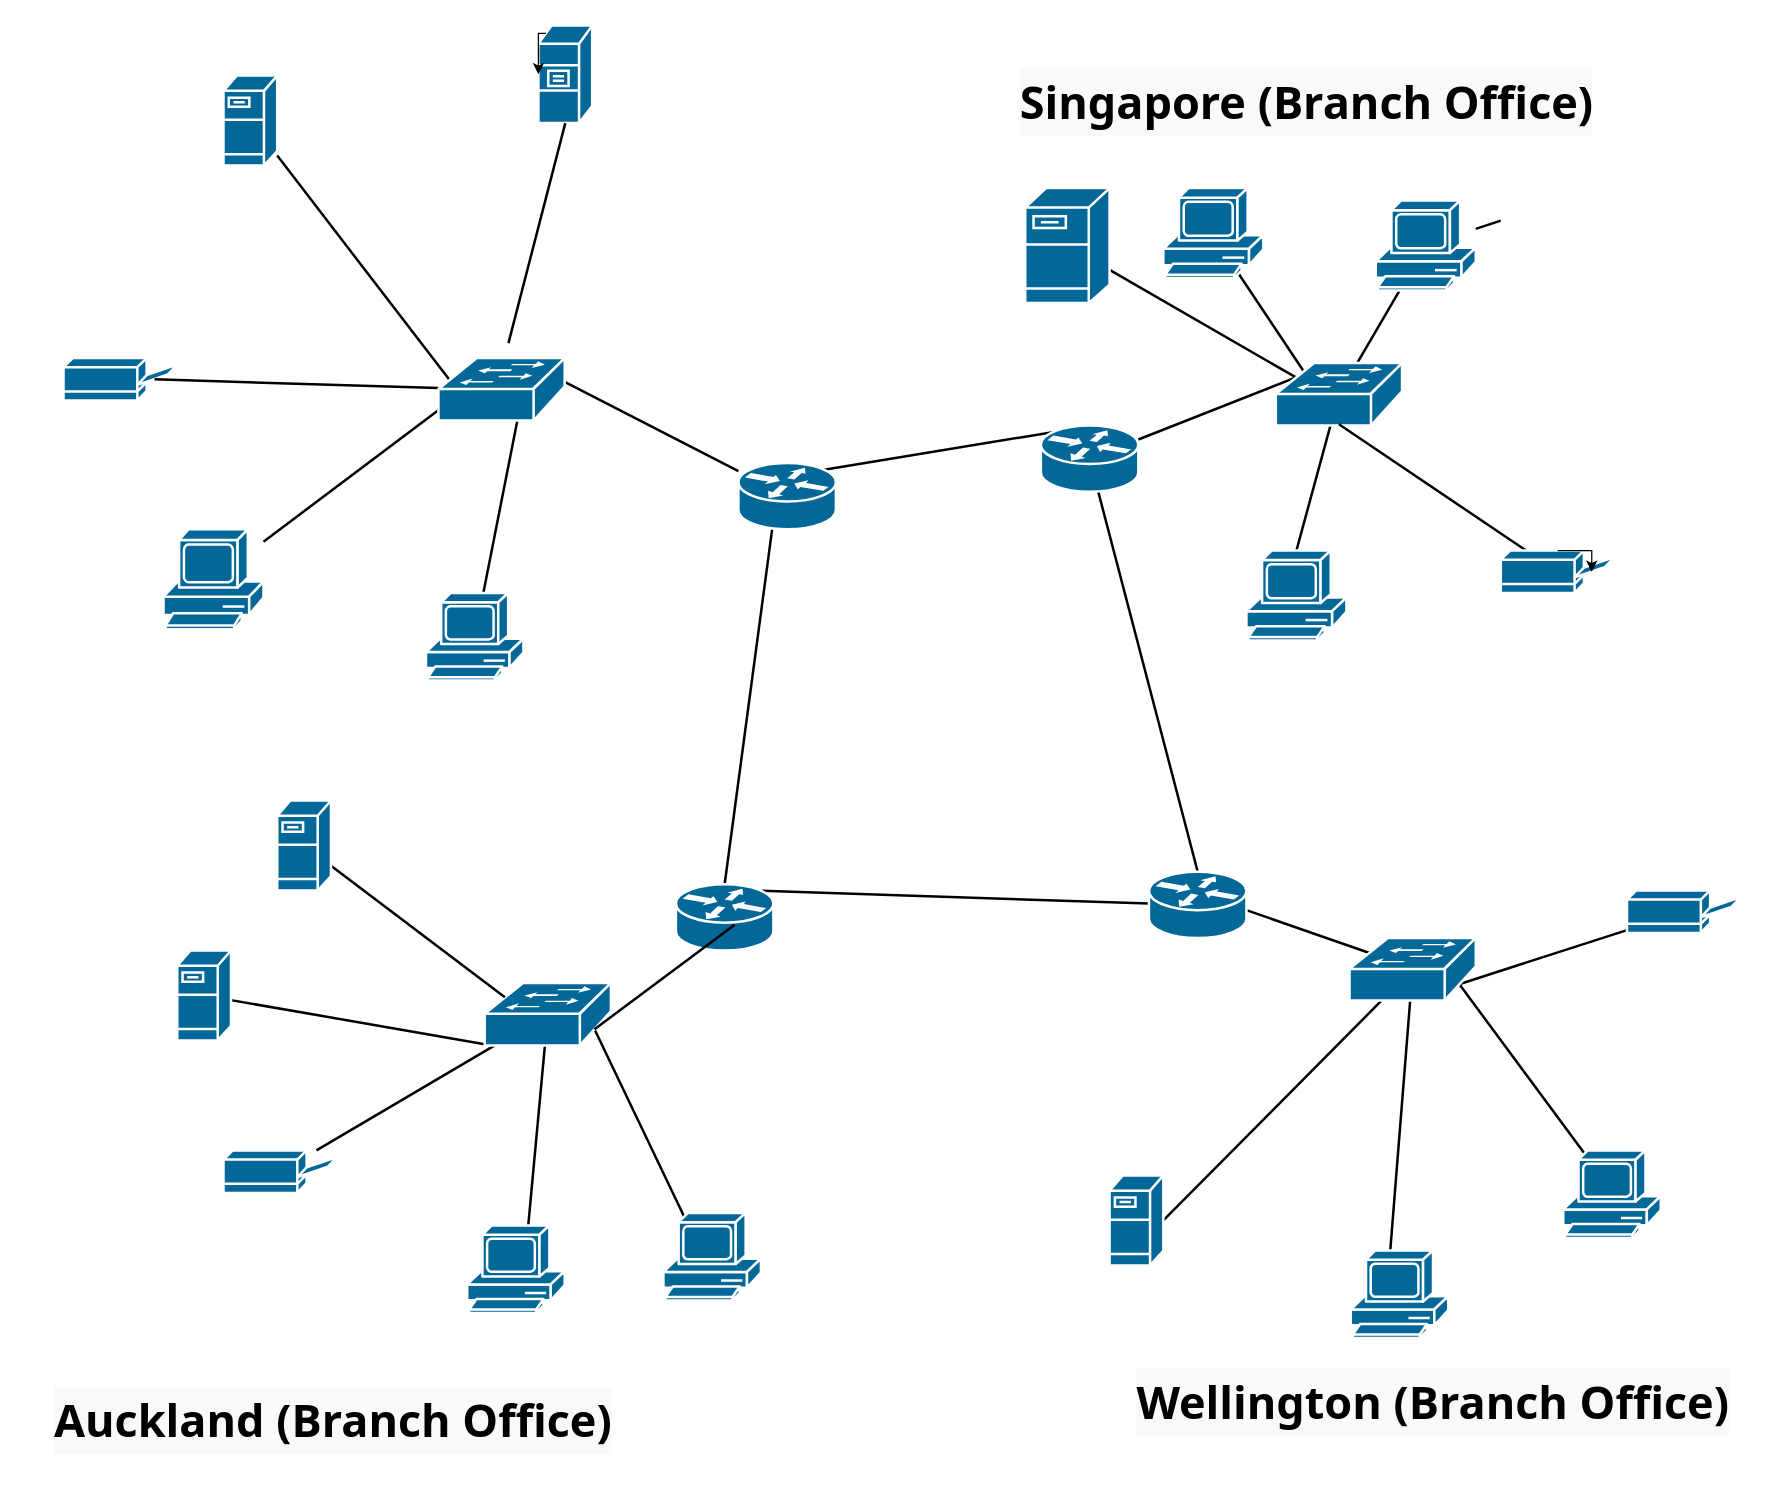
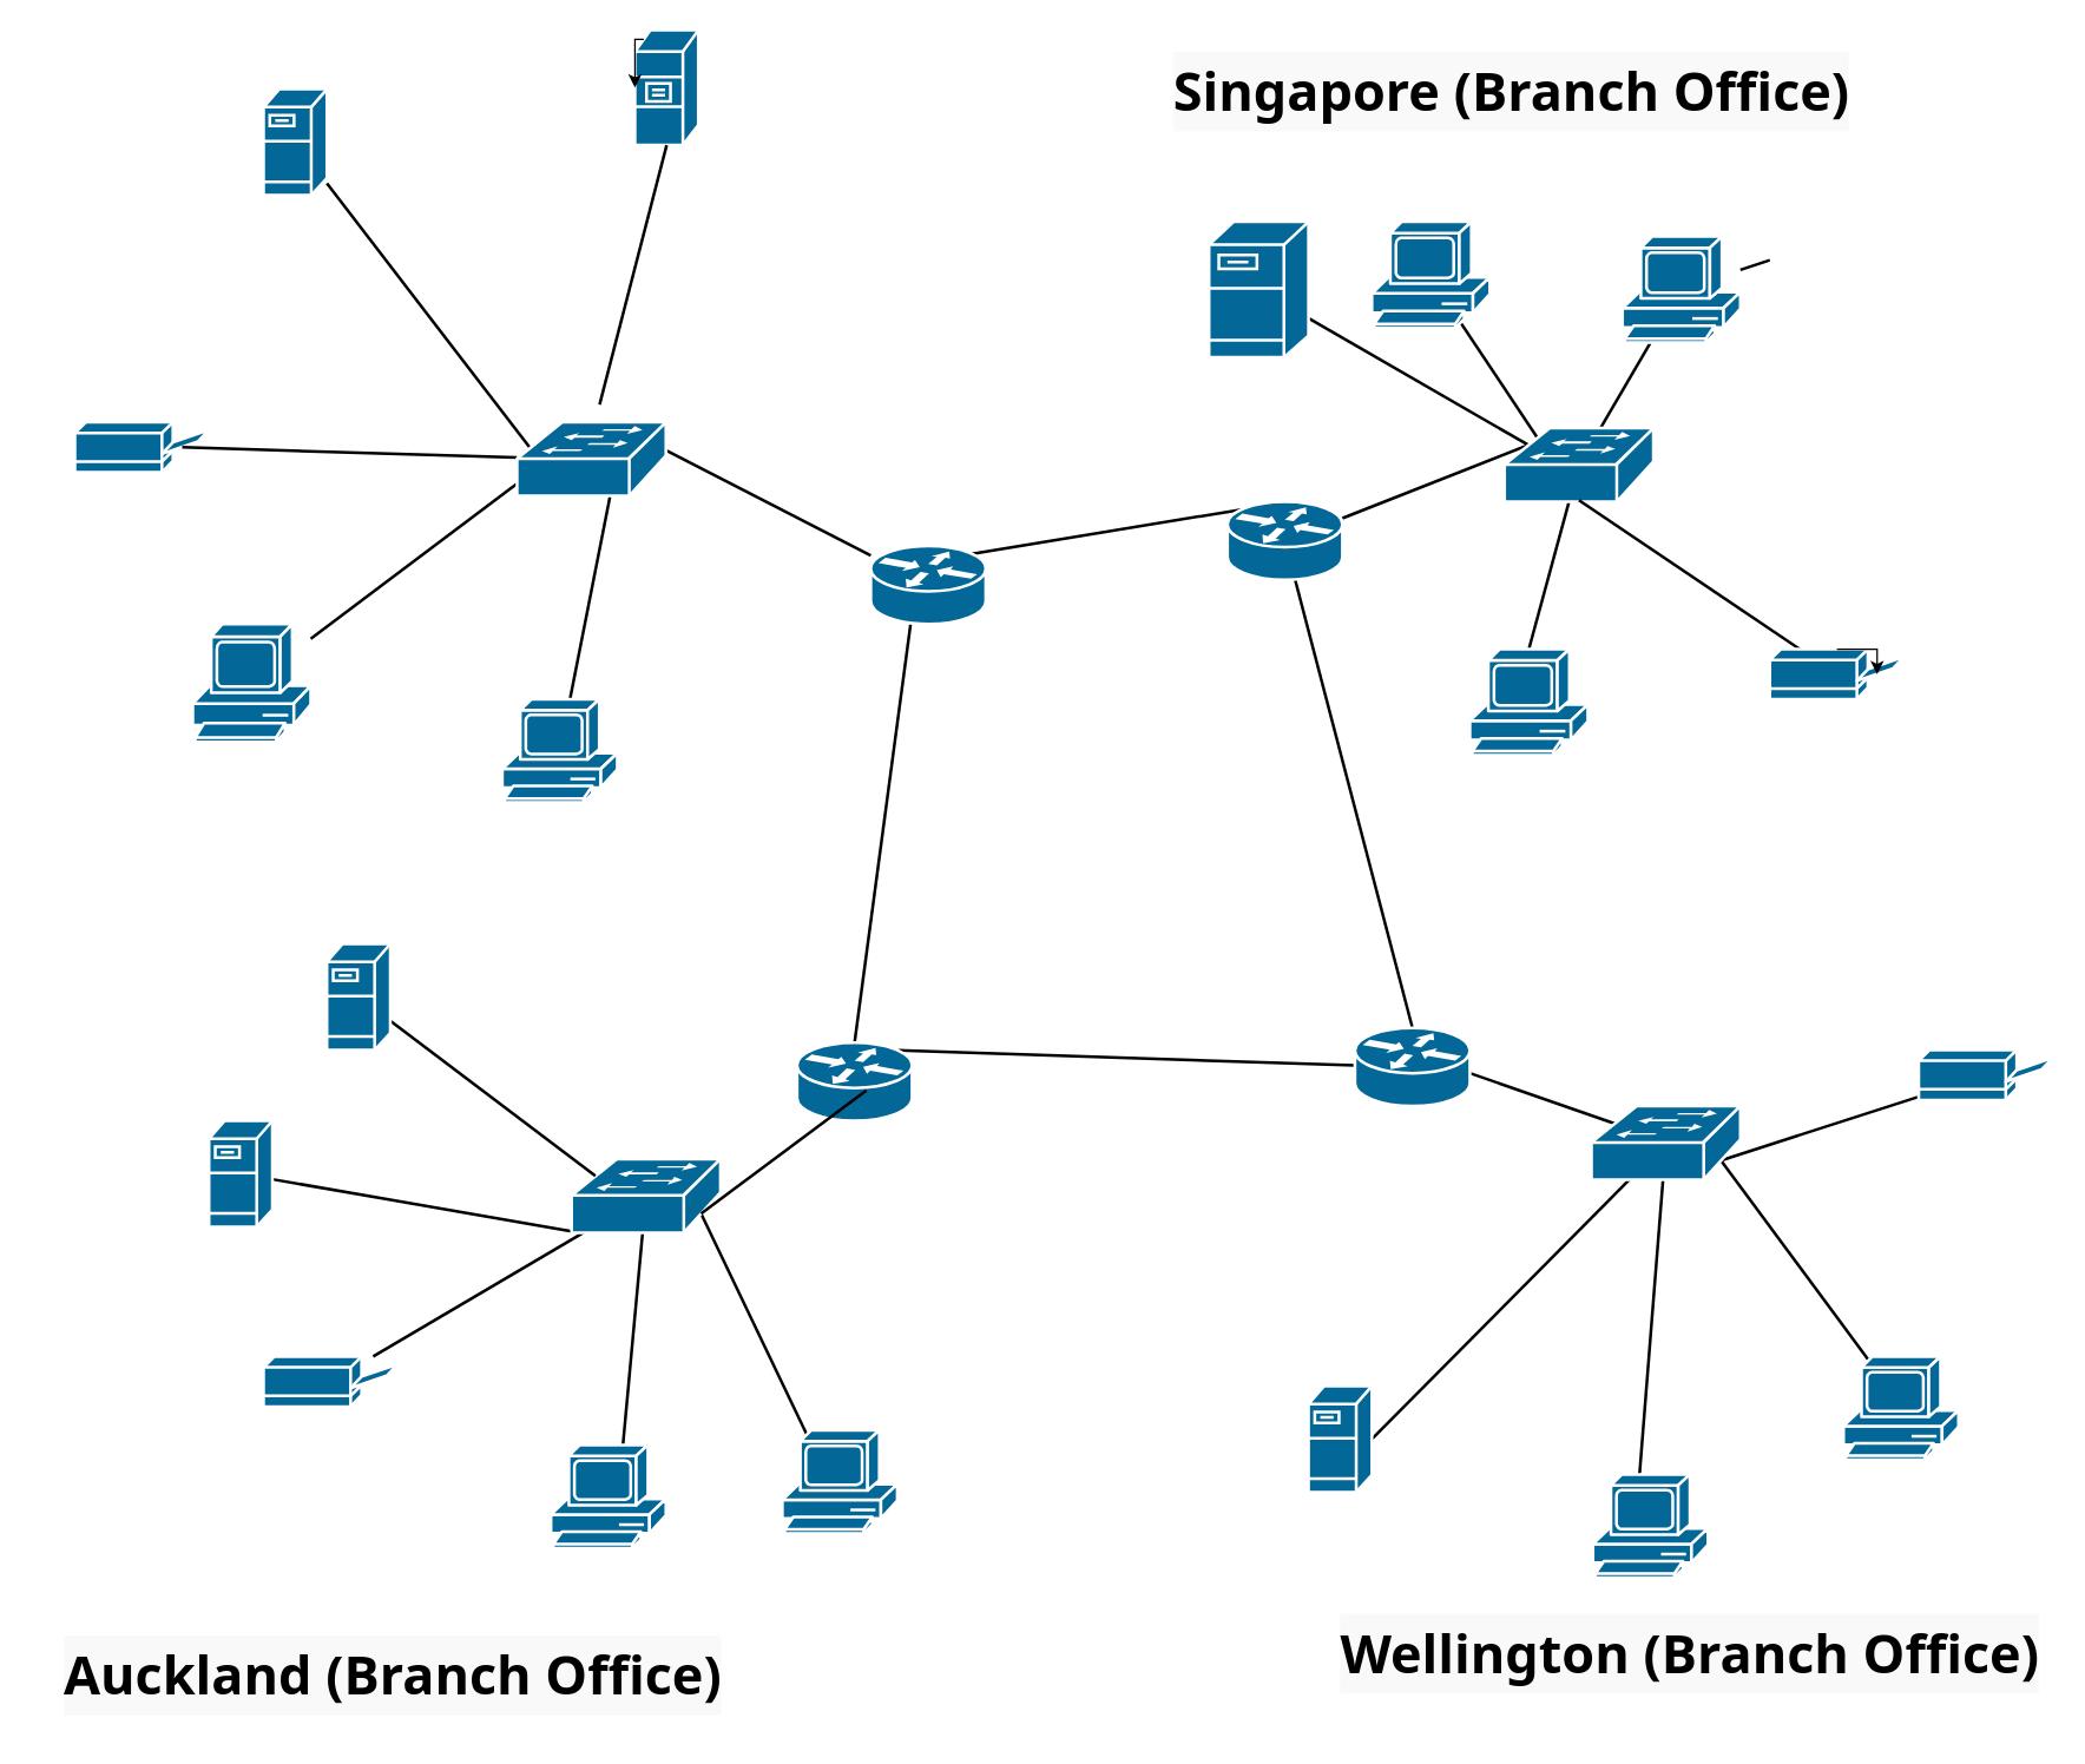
- <mxCell id="61" value="&lt;h4 style=&quot;box-sizing: border-box; border-width: 0px; border-style: solid; border-color: hsl(var(--border)); border-image: initial; --tw-border-spacing-x: 0; --tw-border-spacing-y: 0; --tw-translate-x: 0; --tw-translate-y: 0; --tw-rotate: 0; --tw-skew-x: 0; --tw-skew-y: 0; --tw-scale-x: 1; --tw-scale-y: 1; --tw-pan-x: ; --tw-pan-y: ; --tw-pinch-zoom: ; --tw-scroll-snap-strictness: proximity; --tw-gradient-from-position: ; --tw-gradient-via-position: ; --tw-gradient-to-position: ; --tw-ordinal: ; --tw-slashed-zero: ; --tw-numeric-figure: ; --tw-numeric-spacing: ; --tw-numeric-fraction: ; --tw-ring-inset: ; --tw-ring-offset-width: 0px; --tw-ring-offset-color: #fff; --tw-ring-color: rgba(59,130,246,.5); --tw-ring-offset-shadow: 0 0 #0000; --tw-ring-shadow: 0 0 #0000; --tw-shadow: 0 0 #0000; --tw-shadow-colored: 0 0 #0000; --tw-blur: ; --tw-brightness: ; --tw-contrast: ; --tw-grayscale: ; --tw-hue-rotate: ; --tw-invert: ; --tw-saturate: ; --tw-sepia: ; --tw-drop-shadow: ; --tw-backdrop-blur: ; --tw-backdrop-brightness: ; --tw-backdrop-contrast: ; --tw-backdrop-grayscale: ; --tw-backdrop-hue-rotate: ; --tw-backdrop-invert: ; --tw-backdrop-opacity: ; --tw-backdrop-saturate: ; --tw-backdrop-sepia: ; margin: 1.5em 0px 0.5em; color: var(--tw-prose-headings); line-height: 1.5; font-family: __Inter_d65c78, __Inter_Fallback_d65c78, ui-sans-serif, system-ui, sans-serif, &amp;quot;Apple Color Emoji&amp;quot;, &amp;quot;Segoe UI Emoji&amp;quot;, &amp;quot;Segoe UI Symbol&amp;quot;, &amp;quot;Noto Color Emoji&amp;quot;; text-align: start; background-color: rgba(244, 244, 245, 0.5);&quot;&gt;&lt;font style=&quot;font-size: 36px;&quot;&gt;Singapore (Branch Office)&lt;/font&gt;&lt;/h4&gt;" style="text;html=1;align=center;verticalAlign=middle;whiteSpace=wrap;rounded=0;" vertex="1" parent="1"><mxGeometry x="799" y="30" width="492" height="90" as="geometry" /></mxCell>
+ <mxCell id="61" value="&lt;h4 style=&quot;box-sizing: border-box; border-width: 0px; border-style: solid; border-color: hsl(var(--border)); border-image: initial; --tw-border-spacing-x: 0; --tw-border-spacing-y: 0; --tw-translate-x: 0; --tw-translate-y: 0; --tw-rotate: 0; --tw-skew-x: 0; --tw-skew-y: 0; --tw-scale-x: 1; --tw-scale-y: 1; --tw-pan-x: ; --tw-pan-y: ; --tw-pinch-zoom: ; --tw-scroll-snap-strictness: proximity; --tw-gradient-from-position: ; --tw-gradient-via-position: ; --tw-gradient-to-position: ; --tw-ordinal: ; --tw-slashed-zero: ; --tw-numeric-figure: ; --tw-numeric-spacing: ; --tw-numeric-fraction: ; --tw-ring-inset: ; --tw-ring-offset-width: 0px; --tw-ring-offset-color: #fff; --tw-ring-color: rgba(59,130,246,.5); --tw-ring-offset-shadow: 0 0 #0000; --tw-ring-shadow: 0 0 #0000; --tw-shadow: 0 0 #0000; --tw-shadow-colored: 0 0 #0000; --tw-blur: ; --tw-brightness: ; --tw-contrast: ; --tw-grayscale: ; --tw-hue-rotate: ; --tw-invert: ; --tw-saturate: ; --tw-sepia: ; --tw-drop-shadow: ; --tw-backdrop-blur: ; --tw-backdrop-brightness: ; --tw-backdrop-contrast: ; --tw-backdrop-grayscale: ; --tw-backdrop-hue-rotate: ; --tw-backdrop-invert: ; --tw-backdrop-opacity: ; --tw-backdrop-saturate: ; --tw-backdrop-sepia: ; margin: 1.5em 0px 0.5em; color: var(--tw-prose-headings); line-height: 1.5; font-family: __Inter_d65c78, __Inter_Fallback_d65c78, ui-sans-serif, system-ui, sans-serif, &amp;quot;Apple Color Emoji&amp;quot;, &amp;quot;Segoe UI Emoji&amp;quot;, &amp;quot;Segoe UI Symbol&amp;quot;, &amp;quot;Noto Color Emoji&amp;quot;; text-align: start; background-color: rgba(244, 244, 245, 0.5);&quot;&gt;&lt;font style=&quot;font-size: 36px;&quot;&gt;Singapore (Branch Office)&lt;/font&gt;&lt;/h4&gt;" style="text;html=1;align=center;verticalAlign=middle;whiteSpace=wrap;rounded=0;" vertex="1" parent="1"><mxGeometry x="779" y="10" width="492" height="90" as="geometry" /></mxCell>
